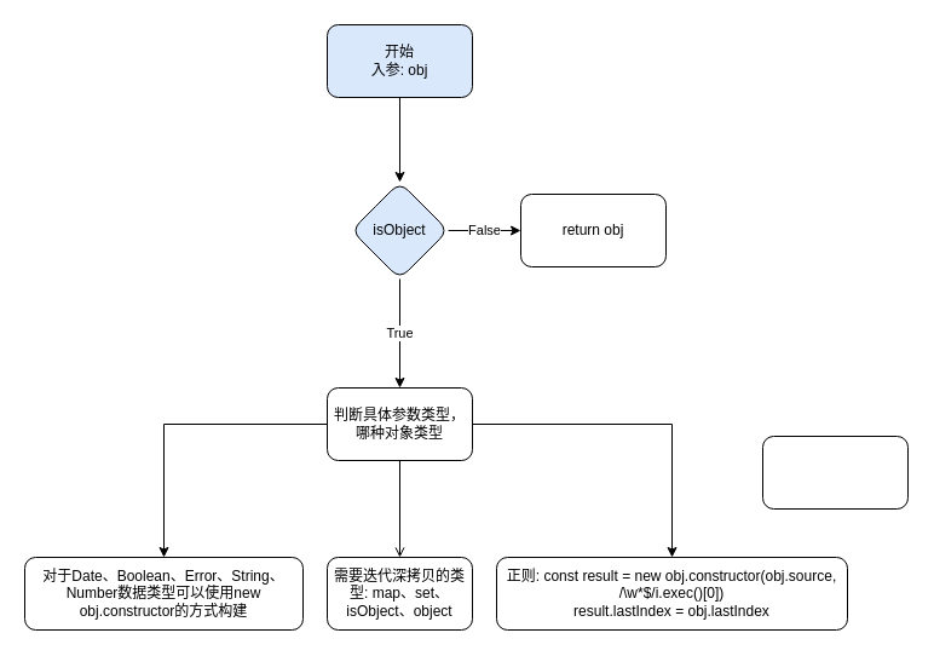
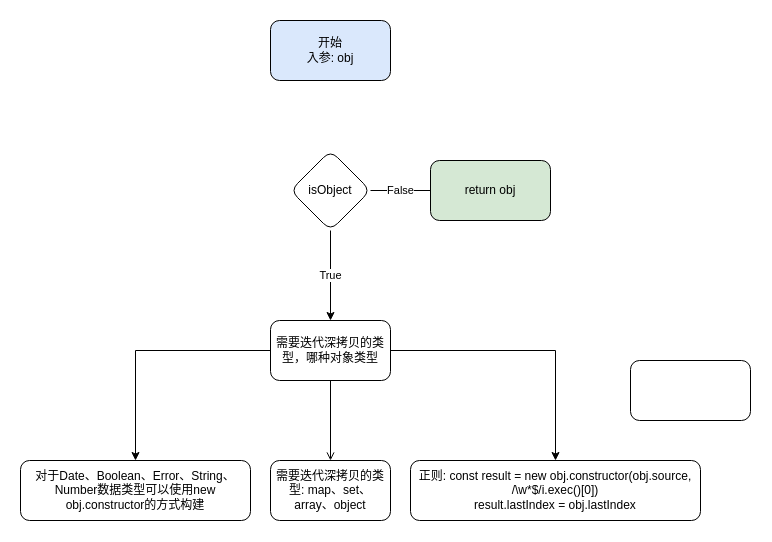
- <mxCell id="2" value="" style="edgeStyle=orthogonalEdgeStyle;rounded=0;orthogonalLoop=1;jettySize=auto;html=1;" parent="1" source="3" target="6" edge="1"><mxGeometry relative="1" as="geometry" /></mxCell>
- <mxCell id="6" value="isObject" style="rhombus;whiteSpace=wrap;html=1;rounded=1;fillColor=#dae8fc;" parent="1" vertex="1"><mxGeometry x="290" y="150" width="80" height="80" as="geometry" /></mxCell>
+ <mxCell id="6" value="isObject" style="rhombus;whiteSpace=wrap;html=1;rounded=1;" parent="1" vertex="1"><mxGeometry x="290" y="150" width="80" height="80" as="geometry" /></mxCell>
- <mxCell id="4" value="False" style="edgeStyle=orthogonalEdgeStyle;rounded=0;orthogonalLoop=1;jettySize=auto;html=1;" parent="1" source="6" target="7" edge="1"><mxGeometry relative="1" as="geometry" /></mxCell>
+ <mxCell id="4" value="False" style="edgeStyle=orthogonalEdgeStyle;rounded=0;orthogonalLoop=1;jettySize=auto;html=1;endArrow=none;" parent="1" source="6" target="7" edge="1"><mxGeometry relative="1" as="geometry" /></mxCell>
- <mxCell id="7" value="return obj" style="whiteSpace=wrap;html=1;rounded=1;" parent="1" vertex="1"><mxGeometry x="430" y="160" width="120" height="60" as="geometry" /></mxCell>
+ <mxCell id="7" value="return obj" style="whiteSpace=wrap;html=1;rounded=1;fillColor=#d5e8d4;" parent="1" vertex="1"><mxGeometry x="430" y="160" width="120" height="60" as="geometry" /></mxCell>
- <mxCell id="11" value="判断具体参数类型，哪种对象类型" style="whiteSpace=wrap;html=1;rounded=1;" parent="1" vertex="1"><mxGeometry x="270" y="320" width="120" height="60" as="geometry" /></mxCell>
+ <mxCell id="11" value="需要迭代深拷贝的类型，哪种对象类型" style="whiteSpace=wrap;html=1;rounded=1;" parent="1" vertex="1"><mxGeometry x="270" y="320" width="120" height="60" as="geometry" /></mxCell>
- <mxCell id="12" value="需要迭代深拷贝的类型: map、set、isObject、object" style="whiteSpace=wrap;html=1;rounded=1;" parent="1" vertex="1"><mxGeometry x="270" y="460" width="120" height="60" as="geometry" /></mxCell>
+ <mxCell id="12" value="需要迭代深拷贝的类型: map、set、array、object" style="whiteSpace=wrap;html=1;rounded=1;" parent="1" vertex="1"><mxGeometry x="270" y="460" width="120" height="60" as="geometry" /></mxCell>
